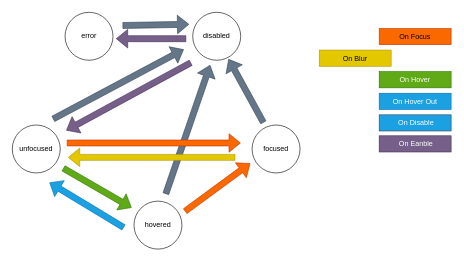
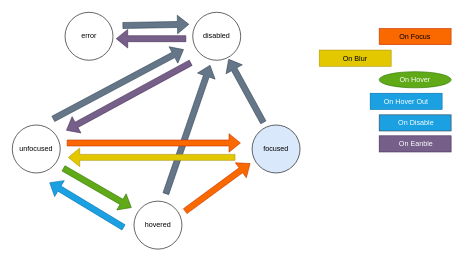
- <mxCell id="9" value="On Hover" style="rounded=0;whiteSpace=wrap;html=1;fillColor=#60a917;strokeColor=#2D7600;fontColor=#ffffff;" parent="1" vertex="1"><mxGeometry x="632" y="119" width="120" height="27" as="geometry" /></mxCell>
+ <mxCell id="9" value="On Hover" style="ellipse;whiteSpace=wrap;html=1;fillColor=#60a917;strokeColor=#2D7600;fontColor=#ffffff;" parent="1" vertex="1"><mxGeometry x="632" y="119" width="120" height="27" as="geometry" /></mxCell>
- <mxCell id="10" value="On Hover Out" style="rounded=0;whiteSpace=wrap;html=1;fillColor=#1ba1e2;strokeColor=#006EAF;fontColor=#ffffff;" parent="1" vertex="1"><mxGeometry x="632" y="155" width="120" height="27" as="geometry" /></mxCell>
+ <mxCell id="10" value="On Hover Out" style="rounded=0;whiteSpace=wrap;html=1;fillColor=#1ba1e2;strokeColor=#006EAF;fontColor=#ffffff;" parent="1" vertex="1"><mxGeometry x="617" y="155" width="120" height="27" as="geometry" /></mxCell>
- <mxCell id="3" value="focused" style="ellipse;whiteSpace=wrap;html=1;aspect=fixed;" parent="1" vertex="1"><mxGeometry x="420" y="208" width="80" height="80" as="geometry" /></mxCell>
+ <mxCell id="3" value="focused" style="ellipse;whiteSpace=wrap;html=1;aspect=fixed;fillColor=#dae8fc;" parent="1" vertex="1"><mxGeometry x="420" y="208" width="80" height="80" as="geometry" /></mxCell>
